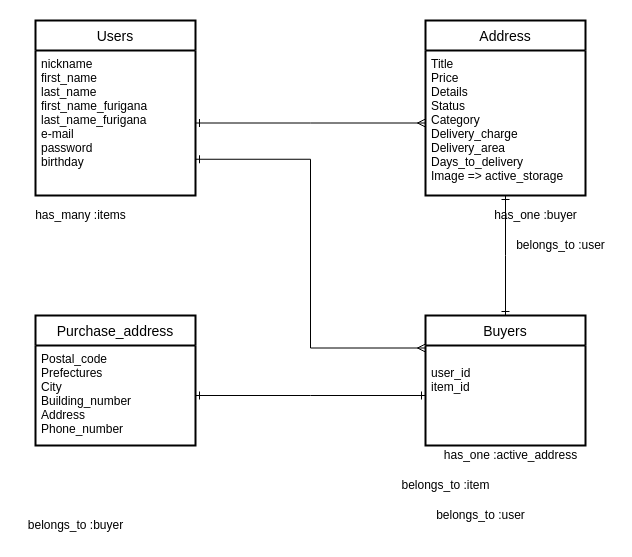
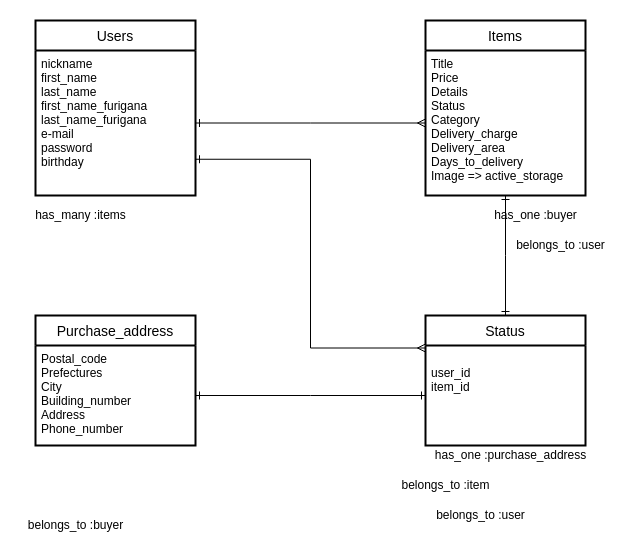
- <mxCell id="5" value="Address" style="swimlane;childLayout=stackLayout;horizontal=1;startSize=30;horizontalStack=0;rounded=0;fontSize=14;fontStyle=0;strokeWidth=2;resizeParent=0;resizeLast=1;shadow=0;dashed=0;align=center;" vertex="1" parent="1"><mxGeometry x="425" y="20" width="160" height="175" as="geometry" /></mxCell>
+ <mxCell id="5" value="Items" style="swimlane;childLayout=stackLayout;horizontal=1;startSize=30;horizontalStack=0;rounded=0;fontSize=14;fontStyle=0;strokeWidth=2;resizeParent=0;resizeLast=1;shadow=0;dashed=0;align=center;" vertex="1" parent="1"><mxGeometry x="425" y="20" width="160" height="175" as="geometry" /></mxCell>
- <mxCell id="10" value="Buyers" style="swimlane;childLayout=stackLayout;horizontal=1;startSize=30;horizontalStack=0;rounded=0;fontSize=14;fontStyle=0;strokeWidth=2;resizeParent=0;resizeLast=1;shadow=0;dashed=0;align=center;" vertex="1" parent="1"><mxGeometry x="425" y="315" width="160" height="130" as="geometry" /></mxCell>
+ <mxCell id="10" value="Status" style="swimlane;childLayout=stackLayout;horizontal=1;startSize=30;horizontalStack=0;rounded=0;fontSize=14;fontStyle=0;strokeWidth=2;resizeParent=0;resizeLast=1;shadow=0;dashed=0;align=center;" vertex="1" parent="1"><mxGeometry x="425" y="315" width="160" height="130" as="geometry" /></mxCell>
- <mxCell id="13" value="has_one :active_address" style="text;html=1;align=center;verticalAlign=middle;resizable=0;points=[];autosize=1;" vertex="1" parent="1"><mxGeometry x="425" y="445" width="170" height="20" as="geometry" /></mxCell>
+ <mxCell id="13" value="has_one :purchase_address" style="text;html=1;align=center;verticalAlign=middle;resizable=0;points=[];autosize=1;" vertex="1" parent="1"><mxGeometry x="425" y="445" width="170" height="20" as="geometry" /></mxCell>
